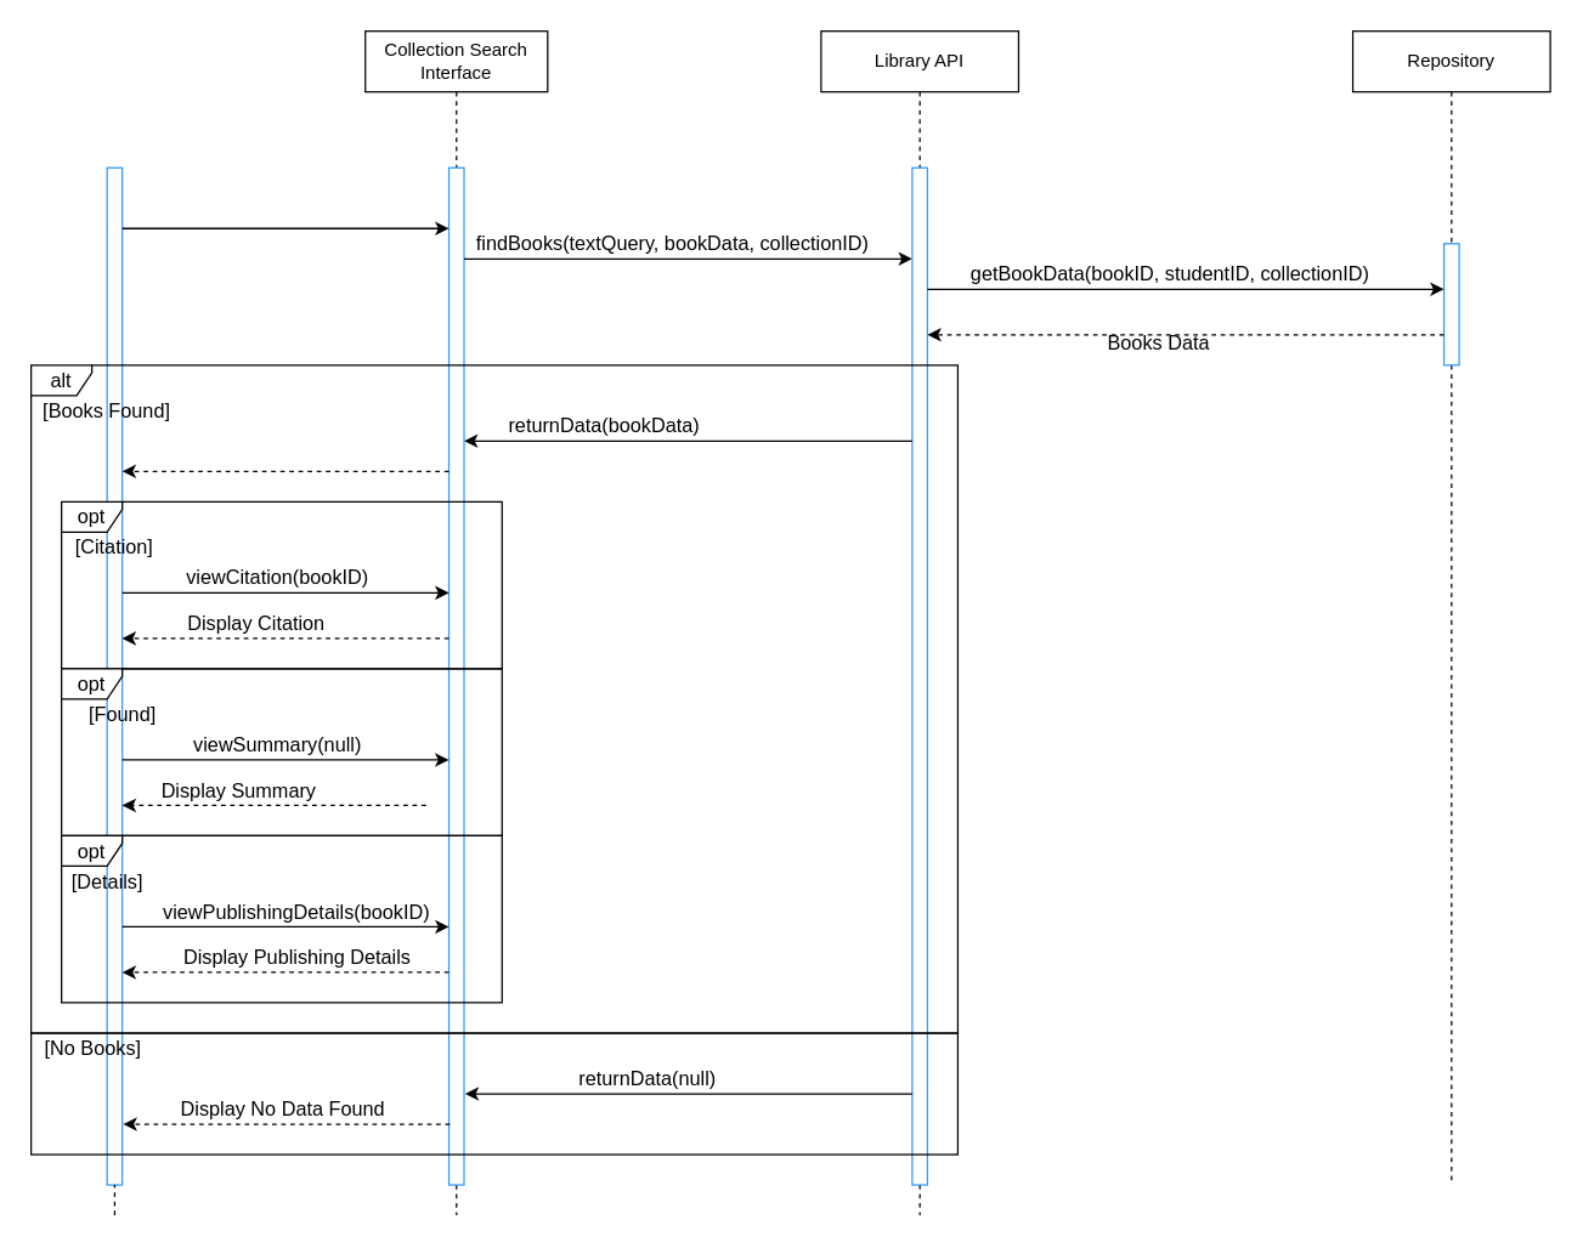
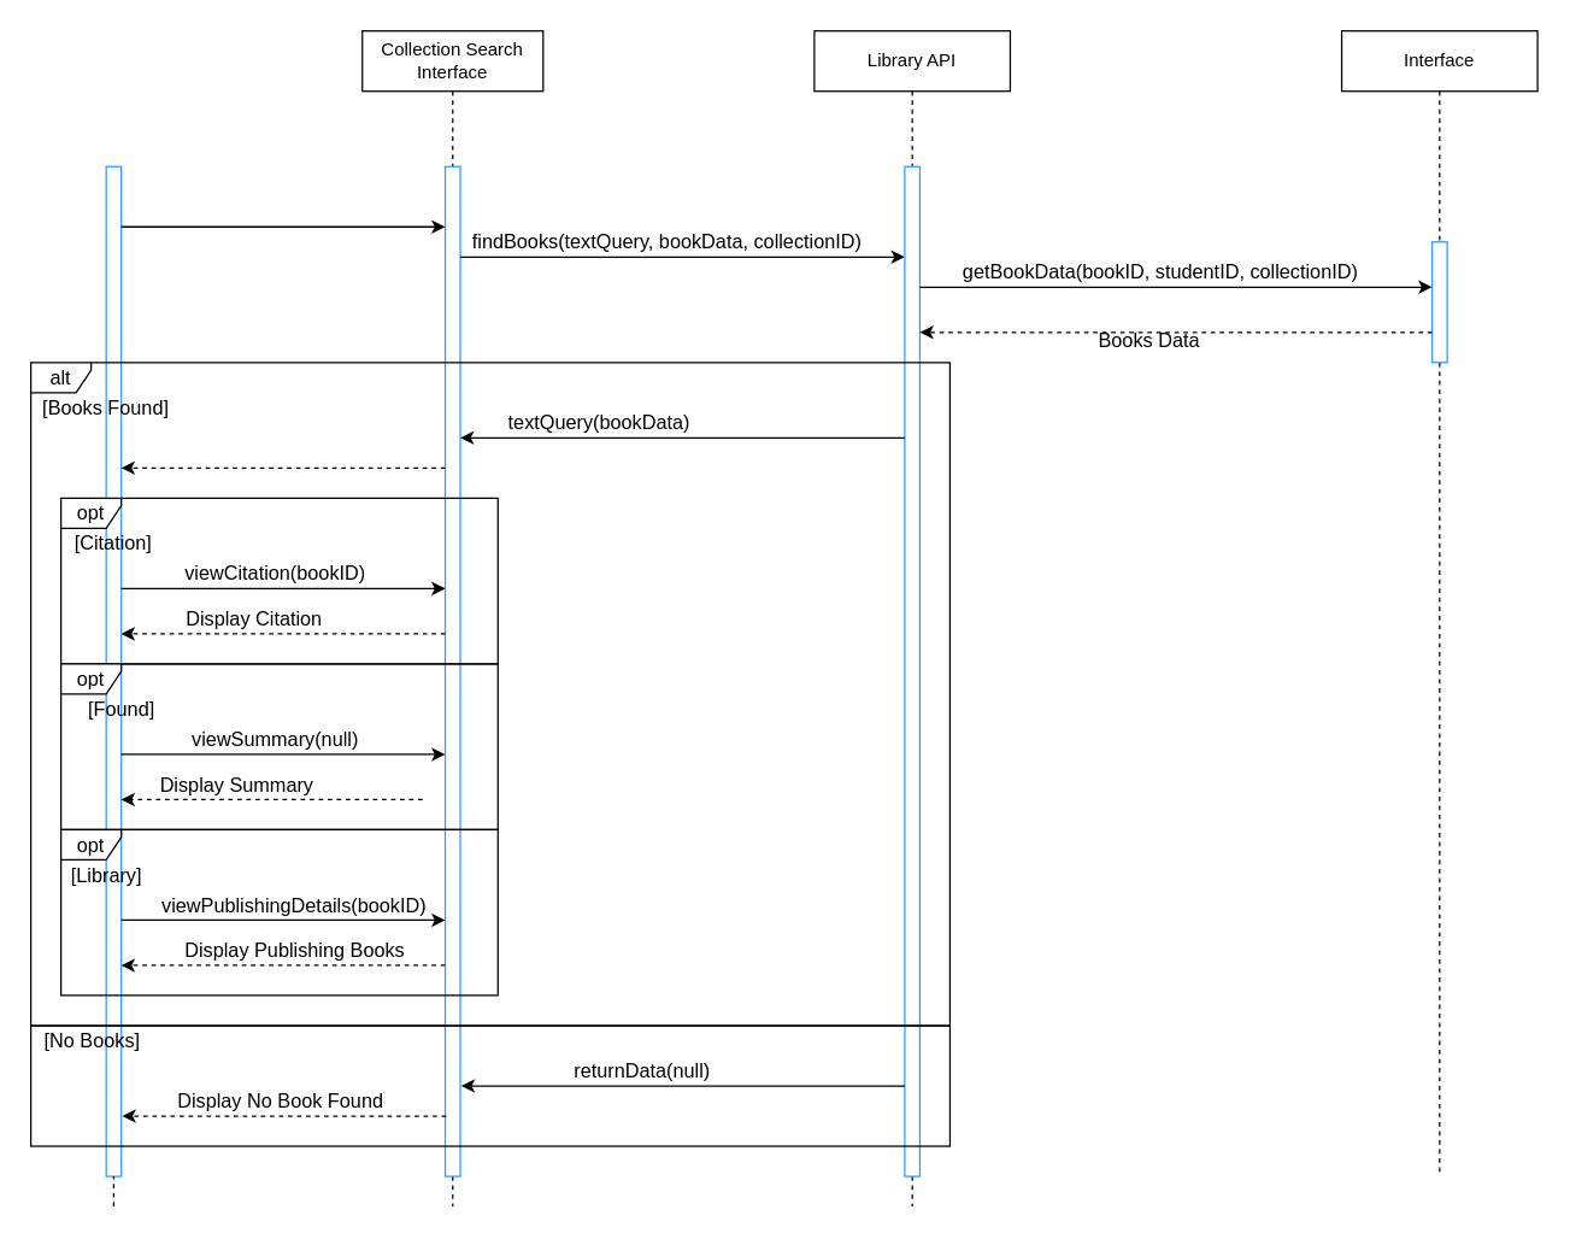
- <mxCell id="2" value="Repository" style="shape=umlLifeline;perimeter=lifelinePerimeter;whiteSpace=wrap;html=1;container=0;dropTarget=0;collapsible=0;recursiveResize=0;outlineConnect=0;portConstraint=eastwest;newEdgeStyle={&quot;edgeStyle&quot;:&quot;elbowEdgeStyle&quot;,&quot;elbow&quot;:&quot;vertical&quot;,&quot;curved&quot;:0,&quot;rounded&quot;:0};" parent="1" vertex="1"><mxGeometry x="890" y="20" width="130" height="760" as="geometry" /></mxCell>
+ <mxCell id="2" value="Interface" style="shape=umlLifeline;perimeter=lifelinePerimeter;whiteSpace=wrap;html=1;container=0;dropTarget=0;collapsible=0;recursiveResize=0;outlineConnect=0;portConstraint=eastwest;newEdgeStyle={&quot;edgeStyle&quot;:&quot;elbowEdgeStyle&quot;,&quot;elbow&quot;:&quot;vertical&quot;,&quot;curved&quot;:0,&quot;rounded&quot;:0};" parent="1" vertex="1"><mxGeometry x="890" y="20" width="130" height="760" as="geometry" /></mxCell>
- <mxCell id="18" value="returnData(bookData)" style="text;html=1;strokeColor=none;fillColor=none;align=center;verticalAlign=middle;whiteSpace=wrap;rounded=0;fontSize=13;" vertex="1" parent="1"><mxGeometry x="330" y="270" width="135" height="20" as="geometry" /></mxCell>
+ <mxCell id="18" value="textQuery(bookData)" style="text;html=1;strokeColor=none;fillColor=none;align=center;verticalAlign=middle;whiteSpace=wrap;rounded=0;fontSize=13;" vertex="1" parent="1"><mxGeometry x="330" y="270" width="135" height="20" as="geometry" /></mxCell>
- <mxCell id="44" value="[Details]" style="text;html=1;strokeColor=none;fillColor=none;align=center;verticalAlign=middle;whiteSpace=wrap;rounded=0;fontSize=13;" vertex="1" parent="1"><mxGeometry x="40.94" y="570" width="59.06" height="20" as="geometry" /></mxCell>
+ <mxCell id="44" value="[Library]" style="text;html=1;strokeColor=none;fillColor=none;align=center;verticalAlign=middle;whiteSpace=wrap;rounded=0;fontSize=13;" vertex="1" parent="1"><mxGeometry x="40.94" y="570" width="59.06" height="20" as="geometry" /></mxCell>
- <mxCell id="41" value="Display Publishing Details" style="text;html=1;strokeColor=none;fillColor=none;align=center;verticalAlign=middle;whiteSpace=wrap;rounded=0;fontSize=13;" vertex="1" parent="1"><mxGeometry x="112.5" y="620" width="165" height="20" as="geometry" /></mxCell>
+ <mxCell id="41" value="Display Publishing Books" style="text;html=1;strokeColor=none;fillColor=none;align=center;verticalAlign=middle;whiteSpace=wrap;rounded=0;fontSize=13;" vertex="1" parent="1"><mxGeometry x="112.5" y="620" width="165" height="20" as="geometry" /></mxCell>
- <mxCell id="25" value="Display No Data Found" style="text;html=1;strokeColor=none;fillColor=none;align=center;verticalAlign=middle;whiteSpace=wrap;rounded=0;fontSize=13;" vertex="1" parent="1"><mxGeometry x="107.81" y="720" width="155.62" height="20" as="geometry" /></mxCell>
+ <mxCell id="25" value="Display No Book Found" style="text;html=1;strokeColor=none;fillColor=none;align=center;verticalAlign=middle;whiteSpace=wrap;rounded=0;fontSize=13;" vertex="1" parent="1"><mxGeometry x="107.81" y="720" width="155.62" height="20" as="geometry" /></mxCell>
